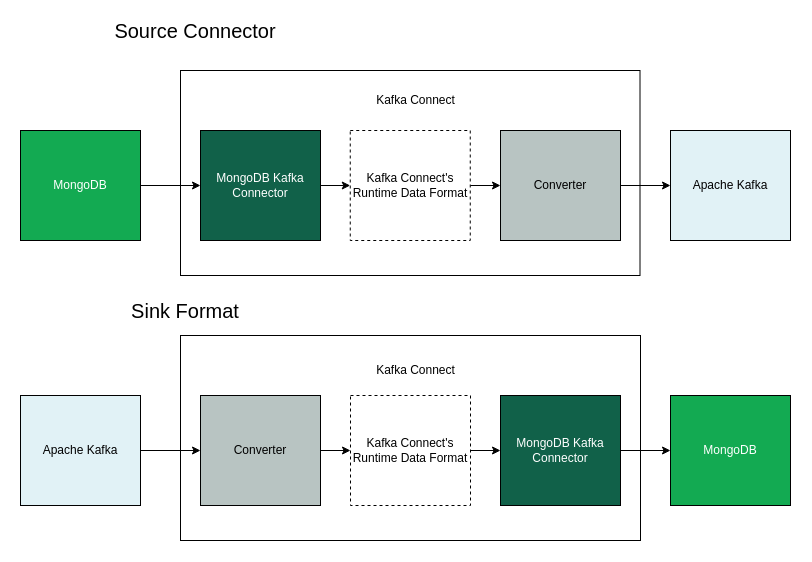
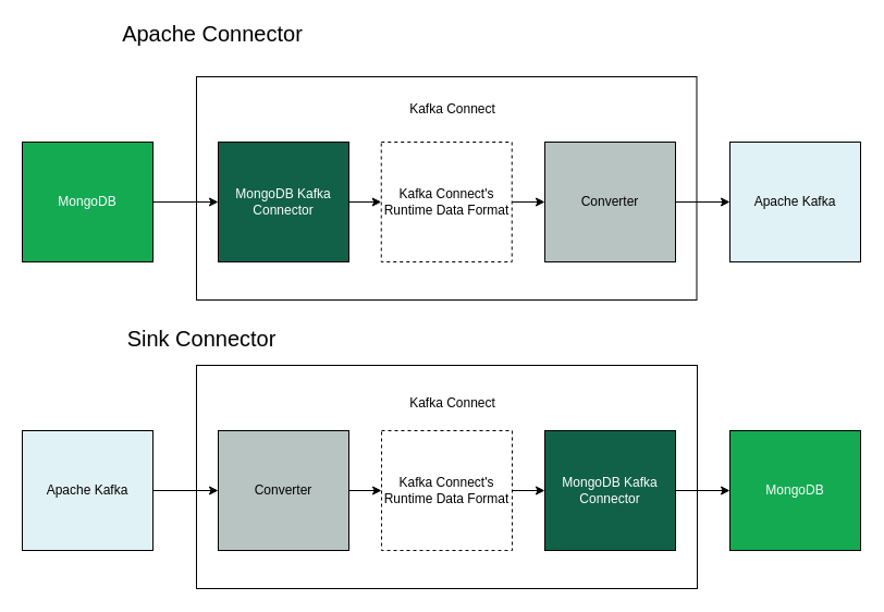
- <mxCell id="21" value="&lt;font style=&quot;font-size: 20px&quot;&gt;Source Connector&lt;/font&gt;" style="text;html=1;strokeColor=none;fillColor=none;align=center;verticalAlign=middle;whiteSpace=wrap;rounded=0;" parent="1" vertex="1"><mxGeometry x="110" y="20" width="170" height="20" as="geometry" /></mxCell>
+ <mxCell id="21" value="&lt;font style=&quot;font-size: 20px&quot;&gt;Apache Connector&lt;/font&gt;" style="text;html=1;strokeColor=none;fillColor=none;align=center;verticalAlign=middle;whiteSpace=wrap;rounded=0;" parent="1" vertex="1"><mxGeometry x="110" y="20" width="170" height="20" as="geometry" /></mxCell>
- <mxCell id="20" value="&lt;font style=&quot;font-size: 20px&quot;&gt;Sink Format&lt;/font&gt;" style="text;html=1;strokeColor=none;fillColor=none;align=center;verticalAlign=middle;whiteSpace=wrap;rounded=0;" parent="1" vertex="1"><mxGeometry x="100" y="300" width="170" height="20" as="geometry" /></mxCell>
+ <mxCell id="20" value="&lt;font style=&quot;font-size: 20px&quot;&gt;Sink Connector&lt;/font&gt;" style="text;html=1;strokeColor=none;fillColor=none;align=center;verticalAlign=middle;whiteSpace=wrap;rounded=0;" parent="1" vertex="1"><mxGeometry x="100" y="300" width="170" height="20" as="geometry" /></mxCell>
